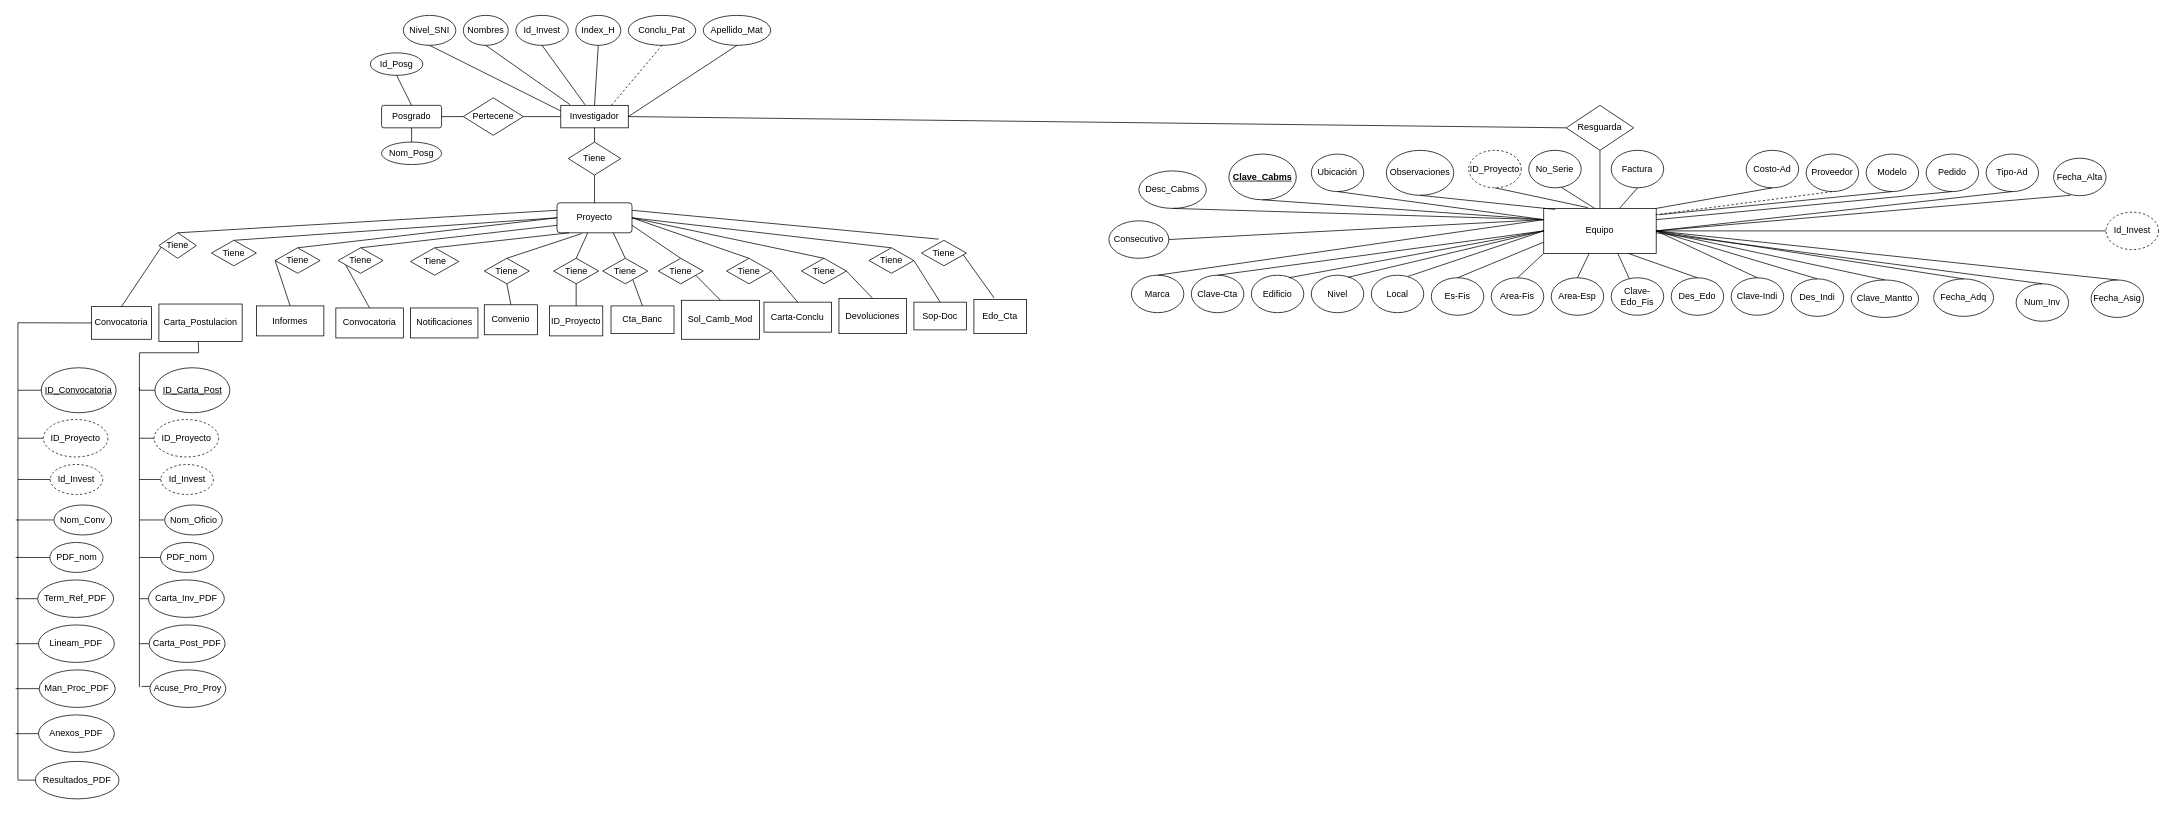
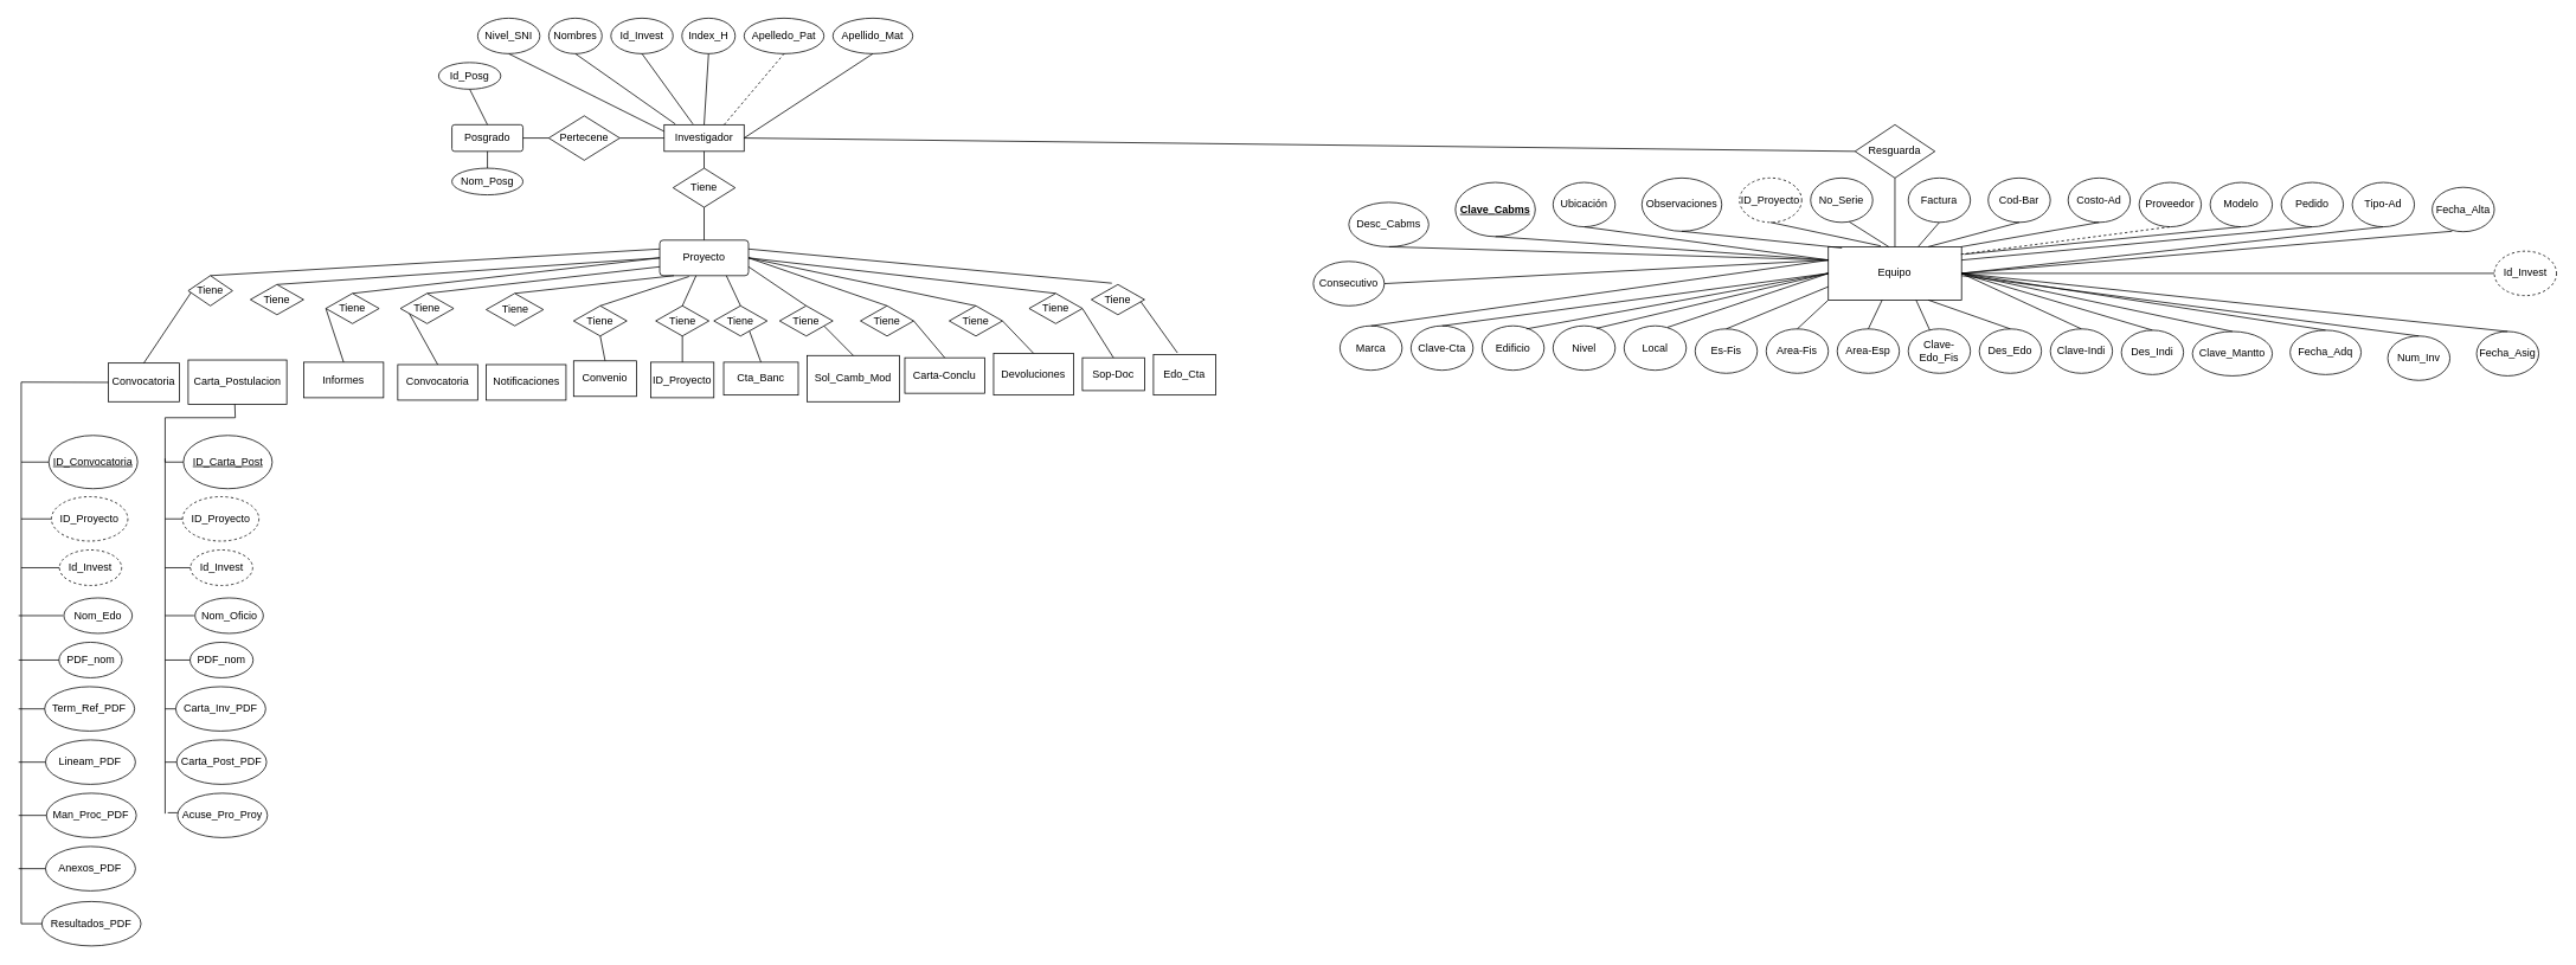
- <mxCell id="5" value="Conclu_Pat" style="ellipse;whiteSpace=wrap;html=1;align=center;" parent="1" vertex="1"><mxGeometry x="837" y="20" width="90" height="40" as="geometry" /></mxCell>
+ <mxCell id="5" value="Apelledo_Pat" style="ellipse;whiteSpace=wrap;html=1;align=center;" parent="1" vertex="1"><mxGeometry x="837" y="20" width="90" height="40" as="geometry" /></mxCell>
+ <mxCell id="124" value="Cod-Bar" style="ellipse;whiteSpace=wrap;html=1;" vertex="1" parent="1"><mxGeometry x="2238" y="200" width="70" height="50" as="geometry" /></mxCell>
+ <mxCell id="151" value="" style="endArrow=none;html=1;rounded=0;entryX=0.5;entryY=1;entryDx=0;entryDy=0;exitX=0.75;exitY=0;exitDx=0;exitDy=0;" edge="1" parent="1" source="99" target="124"><mxGeometry width="50" height="50" relative="1" as="geometry"><mxPoint x="2618" y="540" as="sourcePoint" /><mxPoint x="2668" y="490" as="targetPoint" /></mxGeometry></mxCell>
- <mxCell id="51" value="Nom_Conv" style="ellipse;whiteSpace=wrap;html=1;align=center;" parent="1" vertex="1"><mxGeometry x="71" y="673" width="77" height="40" as="geometry" /></mxCell>
+ <mxCell id="51" value="Nom_Edo" style="ellipse;whiteSpace=wrap;html=1;align=center;" parent="1" vertex="1"><mxGeometry x="71" y="673" width="77" height="40" as="geometry" /></mxCell>
